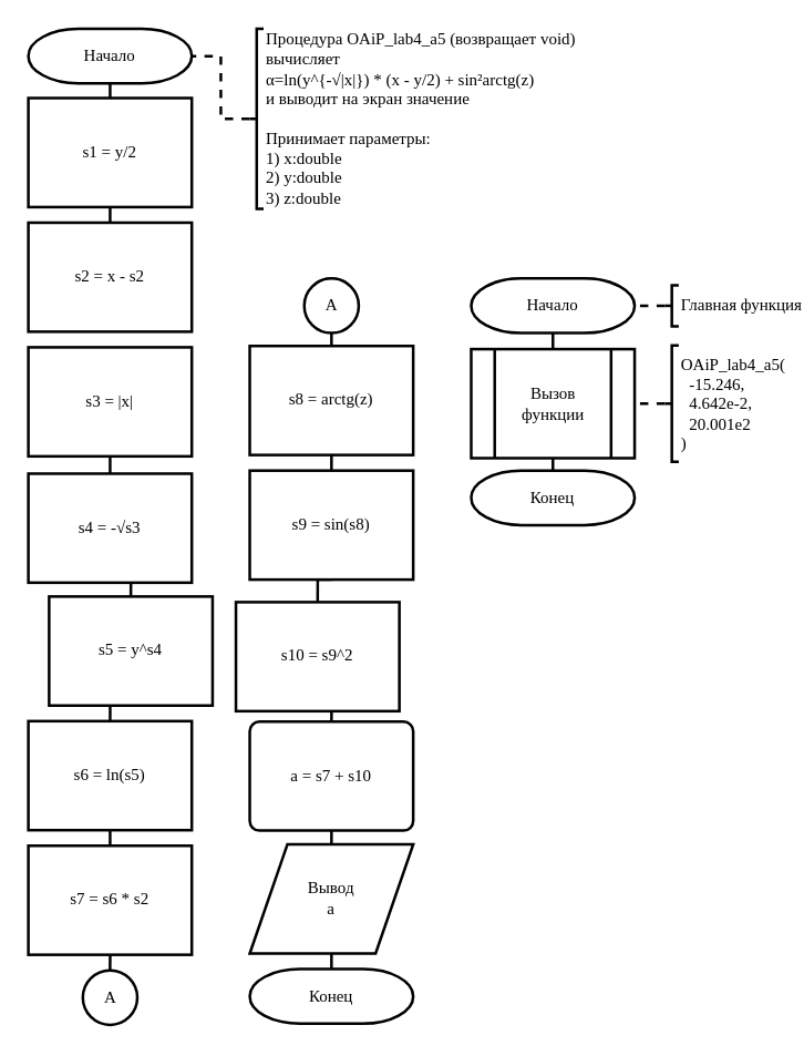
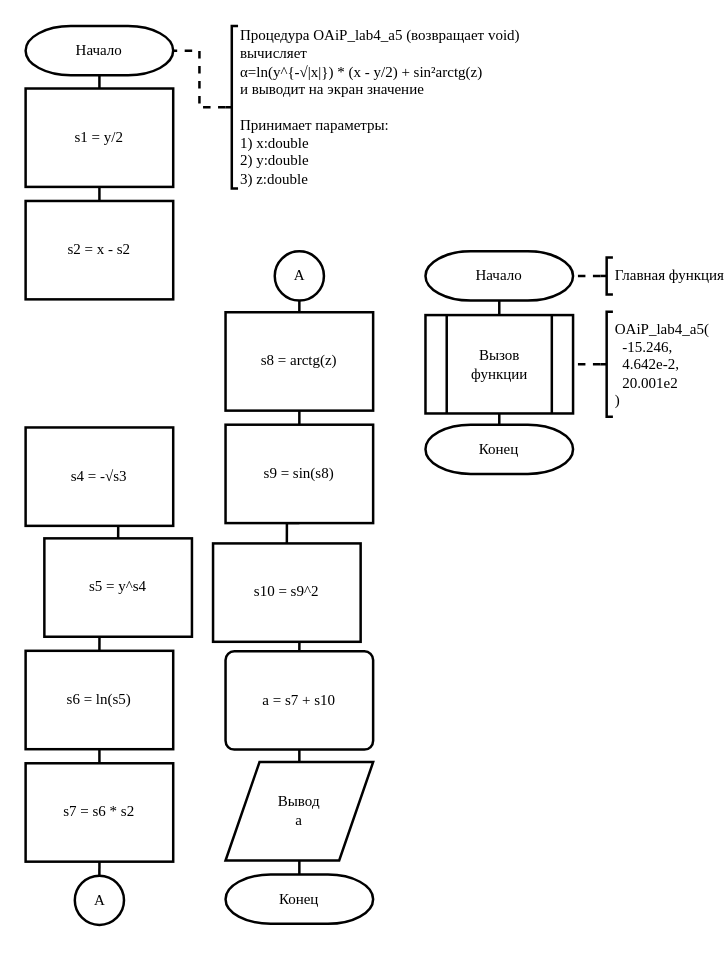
- <mxCell id="10" value="s3 = |x|" style="rounded=0;whiteSpace=wrap;html=1;absoluteArcSize=1;arcSize=14;strokeWidth=2;fontFamily=Times New Roman;fillColor=default;" vertex="1" parent="1"><mxGeometry x="20" y="250" width="118.11" height="78.74" as="geometry" /></mxCell>
- <mxCell id="9" style="edgeStyle=orthogonalEdgeStyle;rounded=0;orthogonalLoop=1;jettySize=auto;html=1;exitX=0.5;exitY=1;exitDx=0;exitDy=0;entryX=0.5;entryY=0;entryDx=0;entryDy=0;endArrow=none;endFill=0;strokeWidth=2;" edge="1" parent="1" source="10" target="12"><mxGeometry relative="1" as="geometry" /></mxCell>
